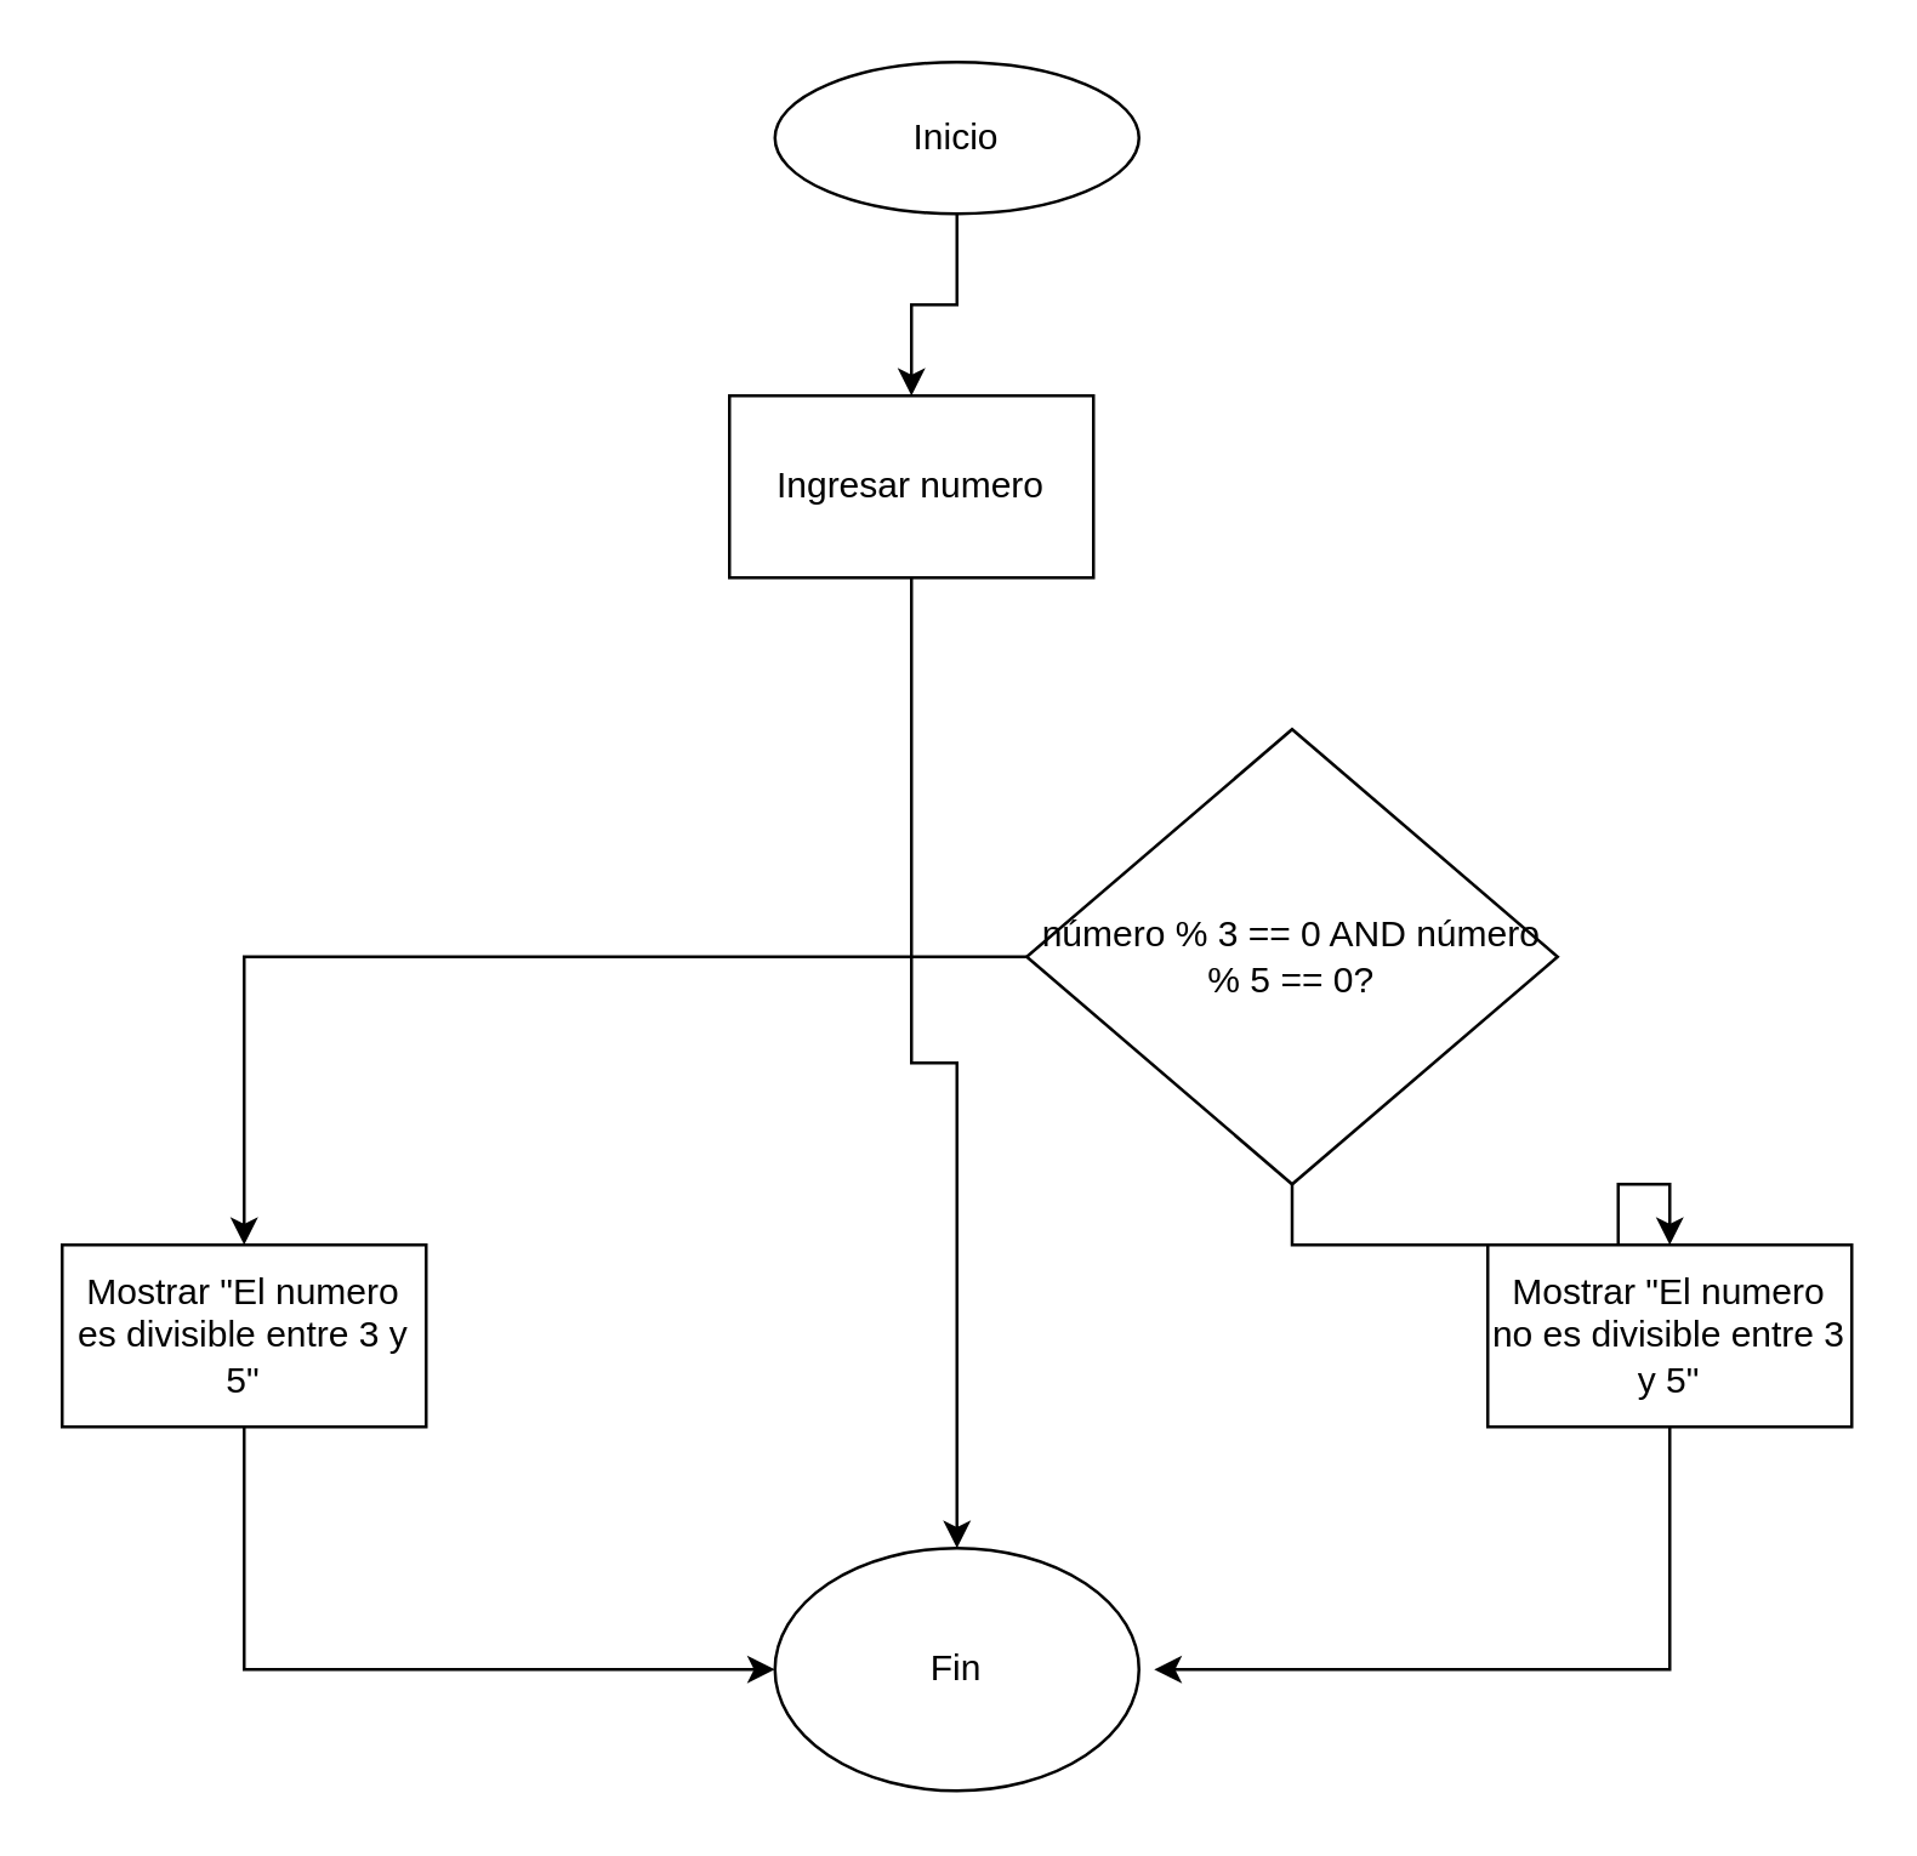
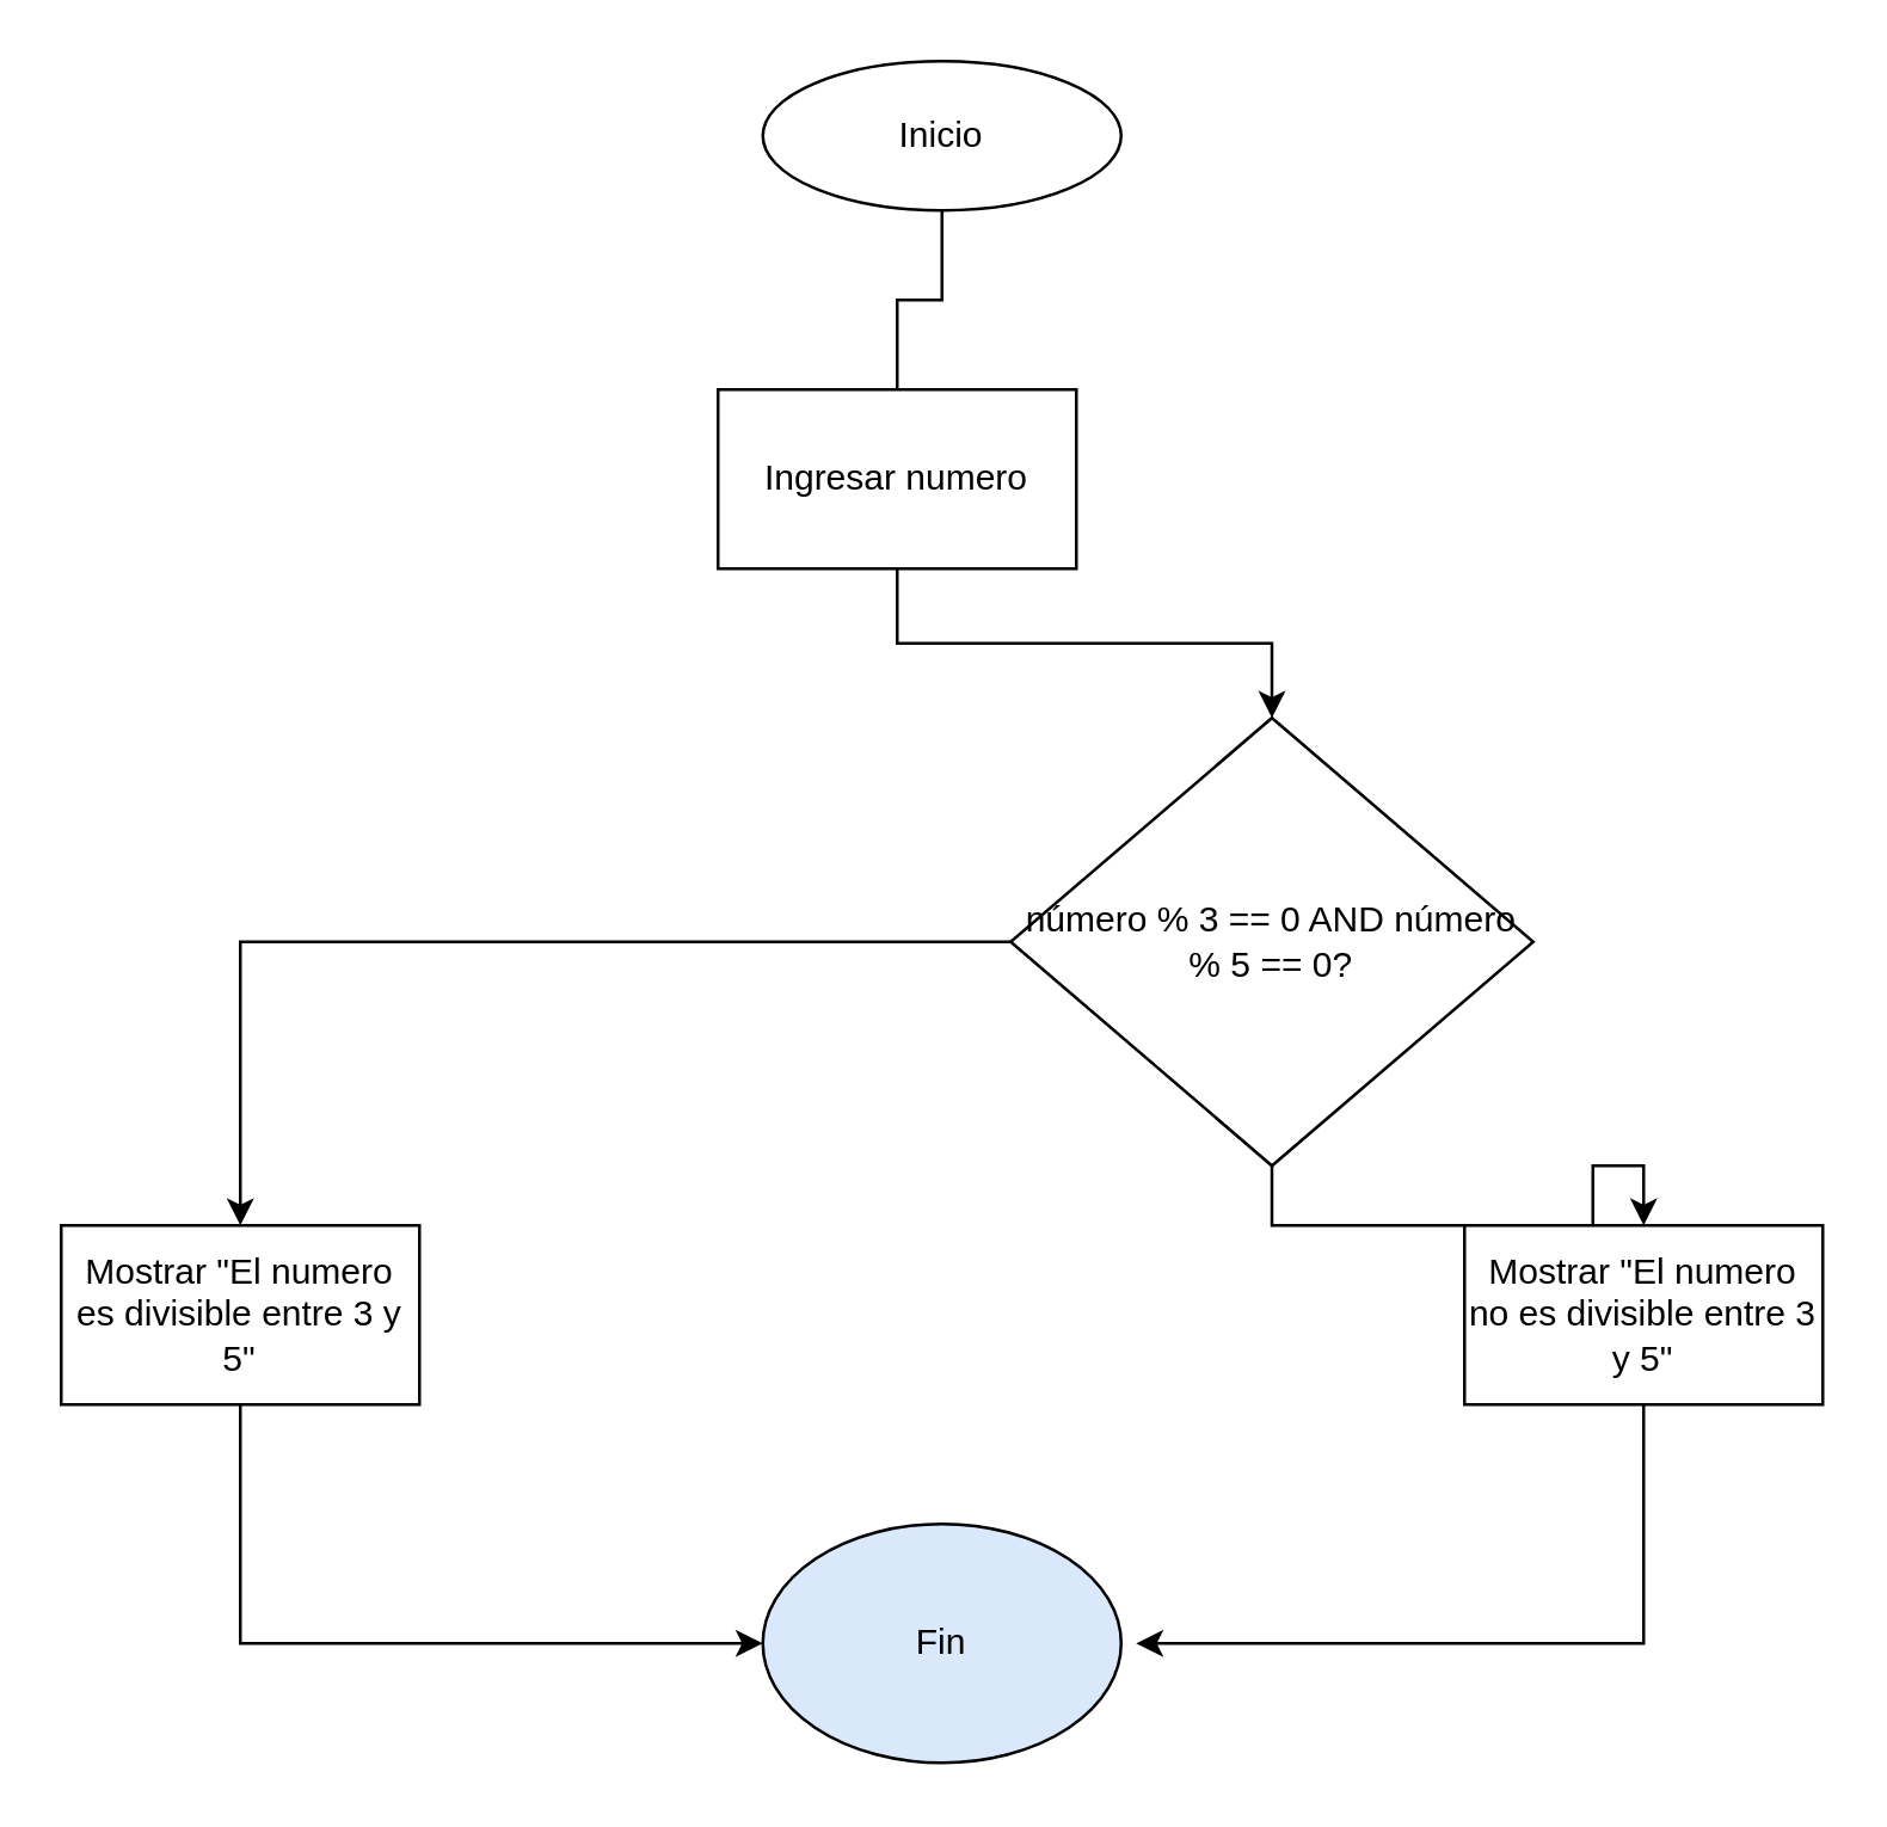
- <mxCell id="2" value="" style="edgeStyle=orthogonalEdgeStyle;rounded=0;orthogonalLoop=1;jettySize=auto;html=1;" edge="1" parent="1" source="3" target="5"><mxGeometry relative="1" as="geometry" /></mxCell>
+ <mxCell id="2" value="" style="edgeStyle=orthogonalEdgeStyle;rounded=0;orthogonalLoop=1;jettySize=auto;html=1;endArrow=none;" edge="1" parent="1" source="3" target="5"><mxGeometry relative="1" as="geometry" /></mxCell>
- <mxCell id="4" value="" style="edgeStyle=orthogonalEdgeStyle;rounded=0;orthogonalLoop=1;jettySize=auto;html=1;" edge="1" parent="1" source="5" target="11"><mxGeometry relative="1" as="geometry" /></mxCell>
+ <mxCell id="4" value="" style="edgeStyle=orthogonalEdgeStyle;rounded=0;orthogonalLoop=1;jettySize=auto;html=1;" edge="1" parent="1" source="5" target="8"><mxGeometry relative="1" as="geometry" /></mxCell>
- <mxCell id="11" value="Fin" style="ellipse;whiteSpace=wrap;html=1;" vertex="1" parent="1"><mxGeometry x="255" y="510" width="120" height="80" as="geometry" /></mxCell>
+ <mxCell id="11" value="Fin" style="ellipse;whiteSpace=wrap;html=1;fillColor=#dae8fc;" vertex="1" parent="1"><mxGeometry x="255" y="510" width="120" height="80" as="geometry" /></mxCell>
